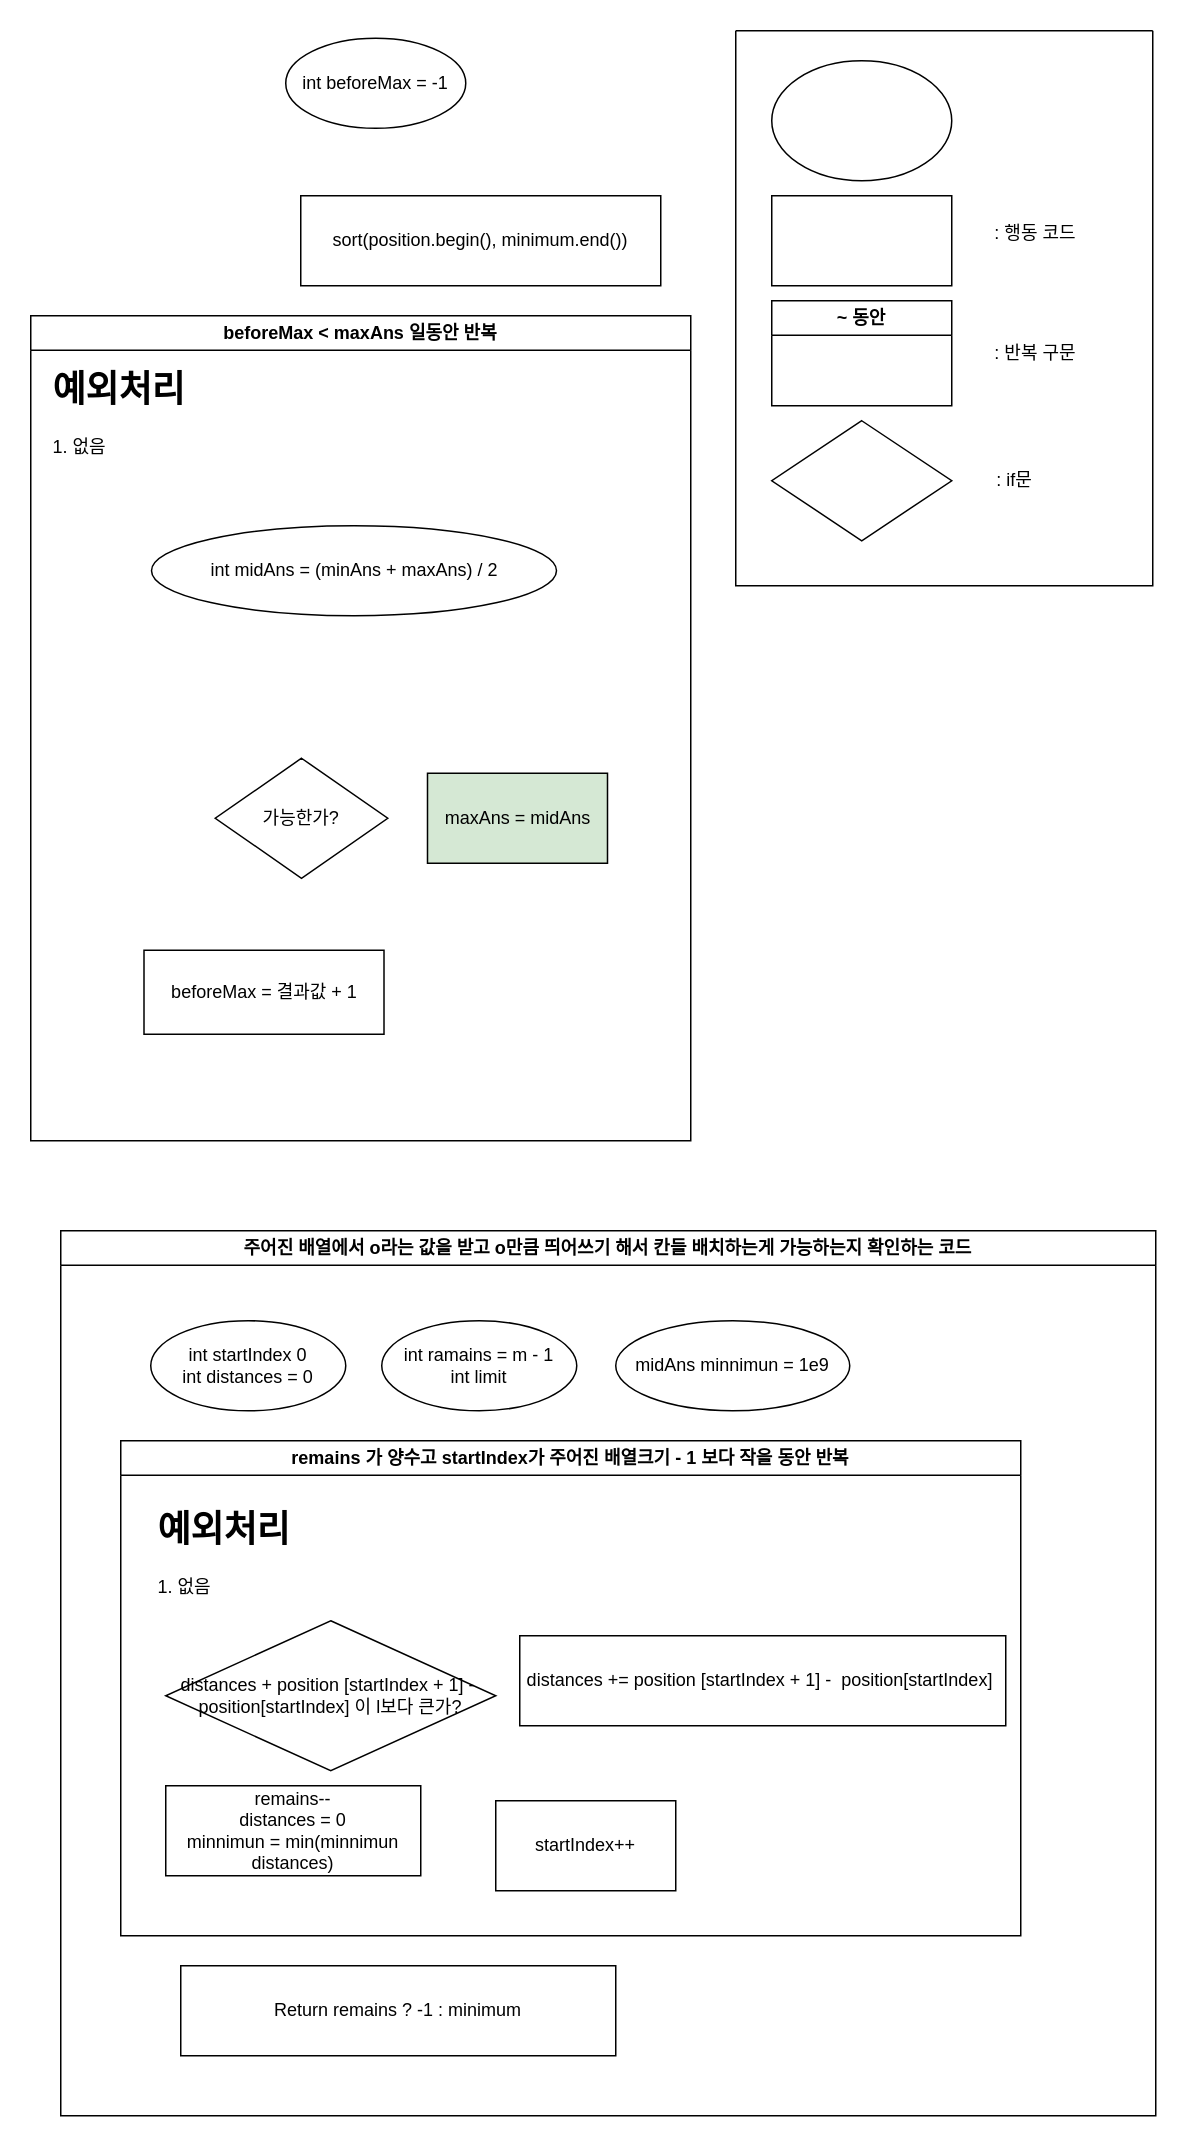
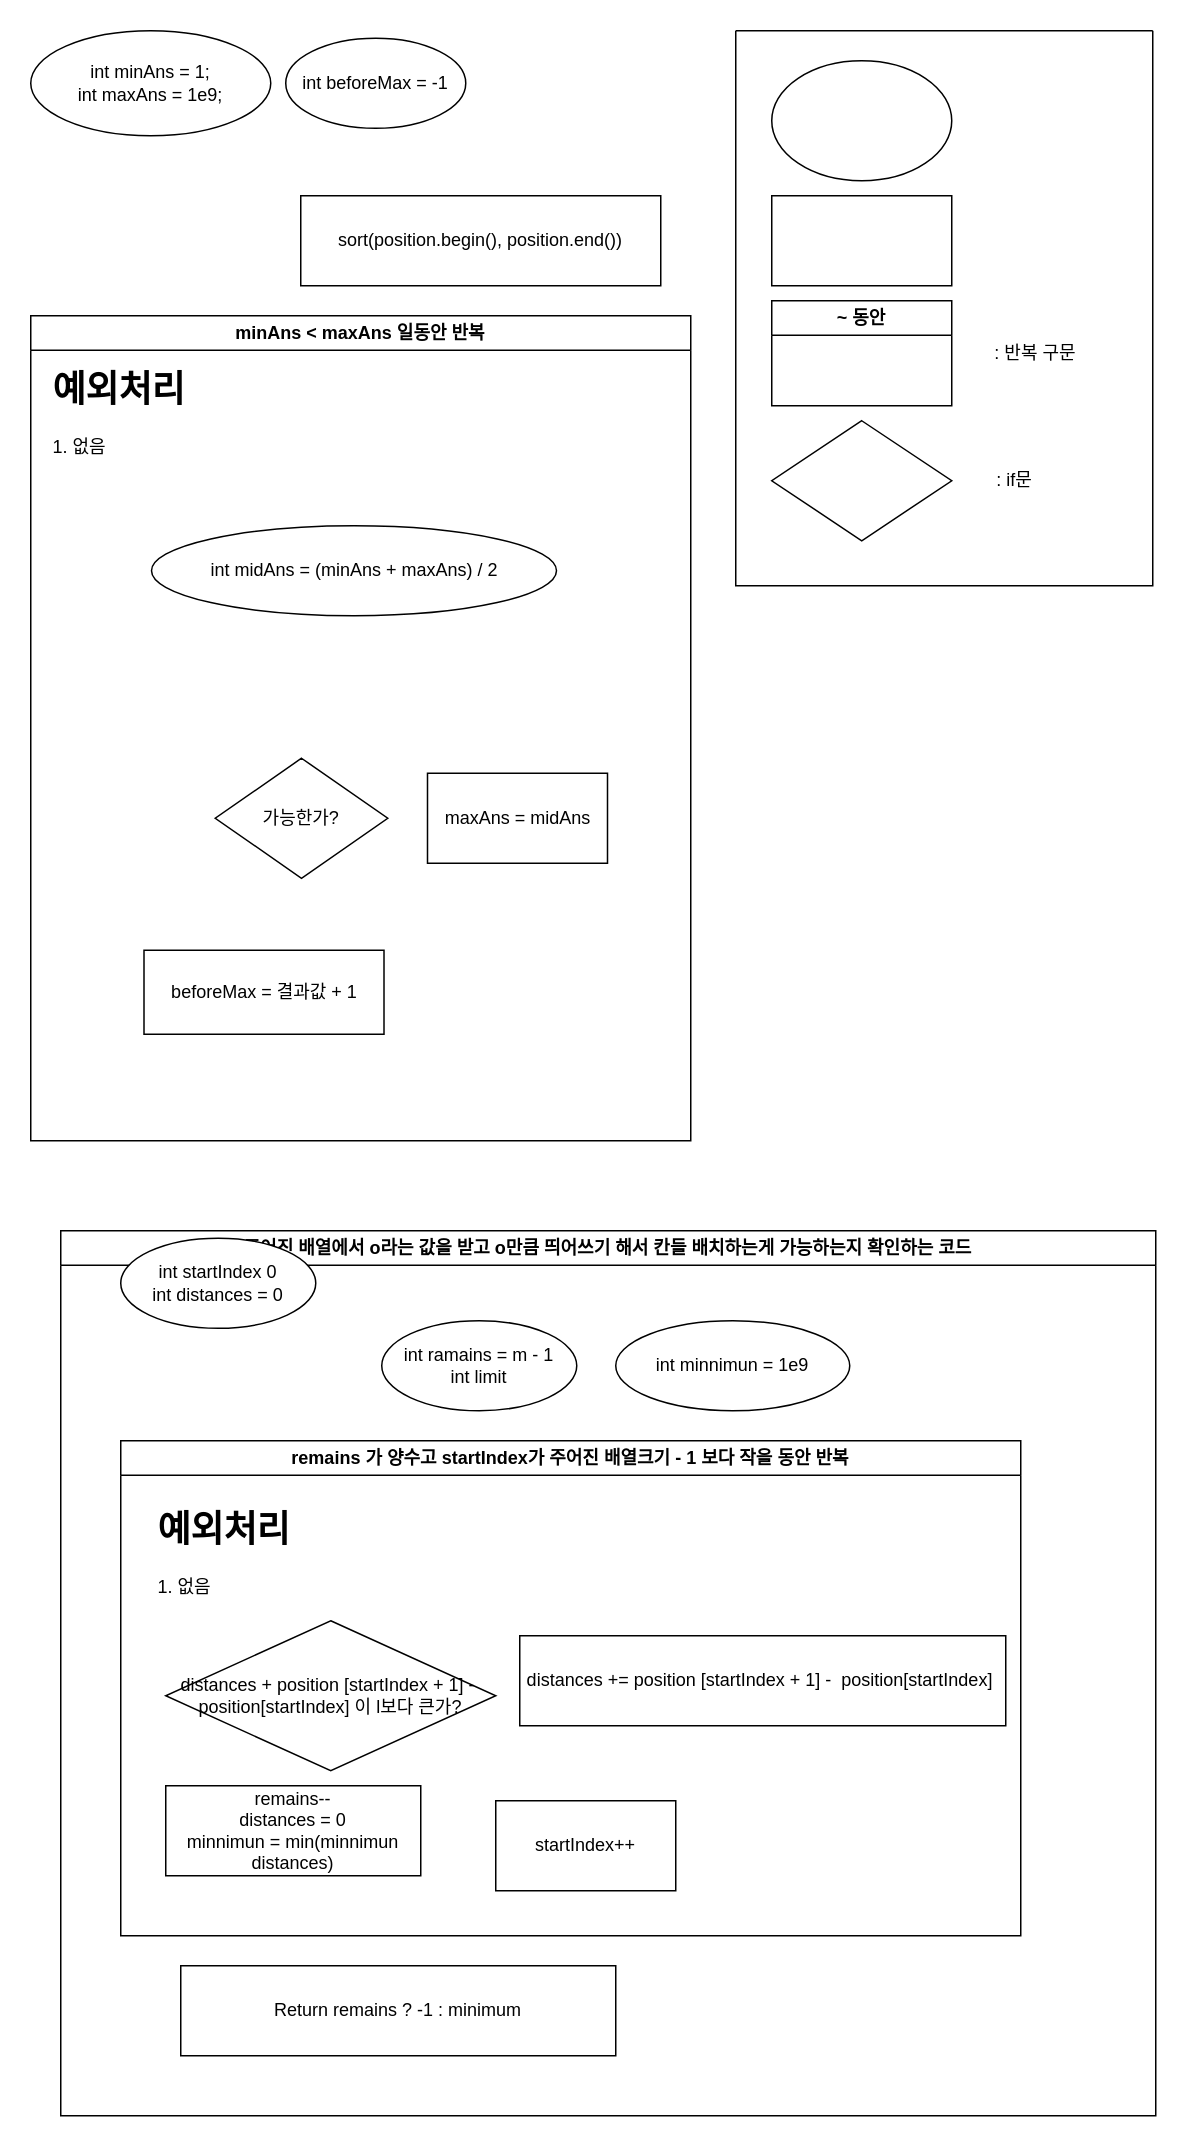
+ <mxCell id="21" value="int minAns = 1;&lt;br&gt;int maxAns = 1e9;" style="ellipse;whiteSpace=wrap;html=1;" vertex="1" parent="1"><mxGeometry x="20" y="20" width="160" height="70" as="geometry" /></mxCell>
- <mxCell id="5" value=": 행동 코드" style="text;html=1;align=center;verticalAlign=middle;whiteSpace=wrap;rounded=0;" vertex="1" parent="2"><mxGeometry x="170" y="120" width="60" height="30" as="geometry" /></mxCell>
- <mxCell id="29" value="sort(position.begin(), minimum.end())" style="rounded=0;whiteSpace=wrap;html=1;" vertex="1" parent="1"><mxGeometry x="200" y="130" width="240" height="60" as="geometry" /></mxCell>
+ <mxCell id="29" value="sort(position.begin(), position.end())" style="rounded=0;whiteSpace=wrap;html=1;" vertex="1" parent="1"><mxGeometry x="200" y="130" width="240" height="60" as="geometry" /></mxCell>
- <mxCell id="22" value="beforeMax &amp;lt; maxAns 일동안 반복" style="swimlane;whiteSpace=wrap;html=1;" vertex="1" parent="1"><mxGeometry x="20" y="210" width="440" height="550" as="geometry" /></mxCell>
+ <mxCell id="22" value="minAns &amp;lt; maxAns 일동안 반복" style="swimlane;whiteSpace=wrap;html=1;" vertex="1" parent="1"><mxGeometry x="20" y="210" width="440" height="550" as="geometry" /></mxCell>
- <mxCell id="27" value="maxAns = midAns" style="rounded=0;whiteSpace=wrap;html=1;fillColor=#d5e8d4;" vertex="1" parent="22"><mxGeometry x="264.5" y="305" width="120" height="60" as="geometry" /></mxCell>
+ <mxCell id="27" value="maxAns = midAns" style="rounded=0;whiteSpace=wrap;html=1;" vertex="1" parent="22"><mxGeometry x="264.5" y="305" width="120" height="60" as="geometry" /></mxCell>
- <mxCell id="11" value="int startIndex 0&lt;br&gt;int distances = 0" style="ellipse;whiteSpace=wrap;html=1;" vertex="1" parent="10"><mxGeometry x="60" y="60" width="130" height="60" as="geometry" /></mxCell>
+ <mxCell id="11" value="int startIndex 0&lt;br&gt;int distances = 0" style="ellipse;whiteSpace=wrap;html=1;" vertex="1" parent="10"><mxGeometry x="40" y="5" width="130" height="60" as="geometry" /></mxCell>
- <mxCell id="20" value="midAns minnimun = 1e9" style="ellipse;whiteSpace=wrap;html=1;" vertex="1" parent="10"><mxGeometry x="370" y="60" width="156" height="60" as="geometry" /></mxCell>
+ <mxCell id="20" value="int minnimun = 1e9" style="ellipse;whiteSpace=wrap;html=1;" vertex="1" parent="10"><mxGeometry x="370" y="60" width="156" height="60" as="geometry" /></mxCell>
